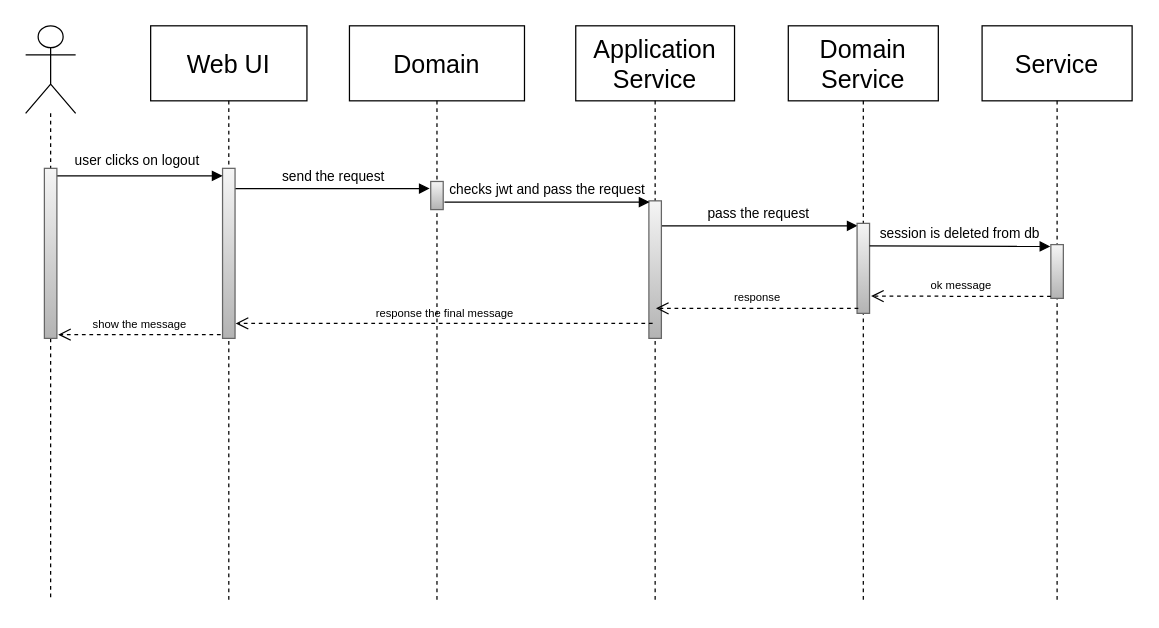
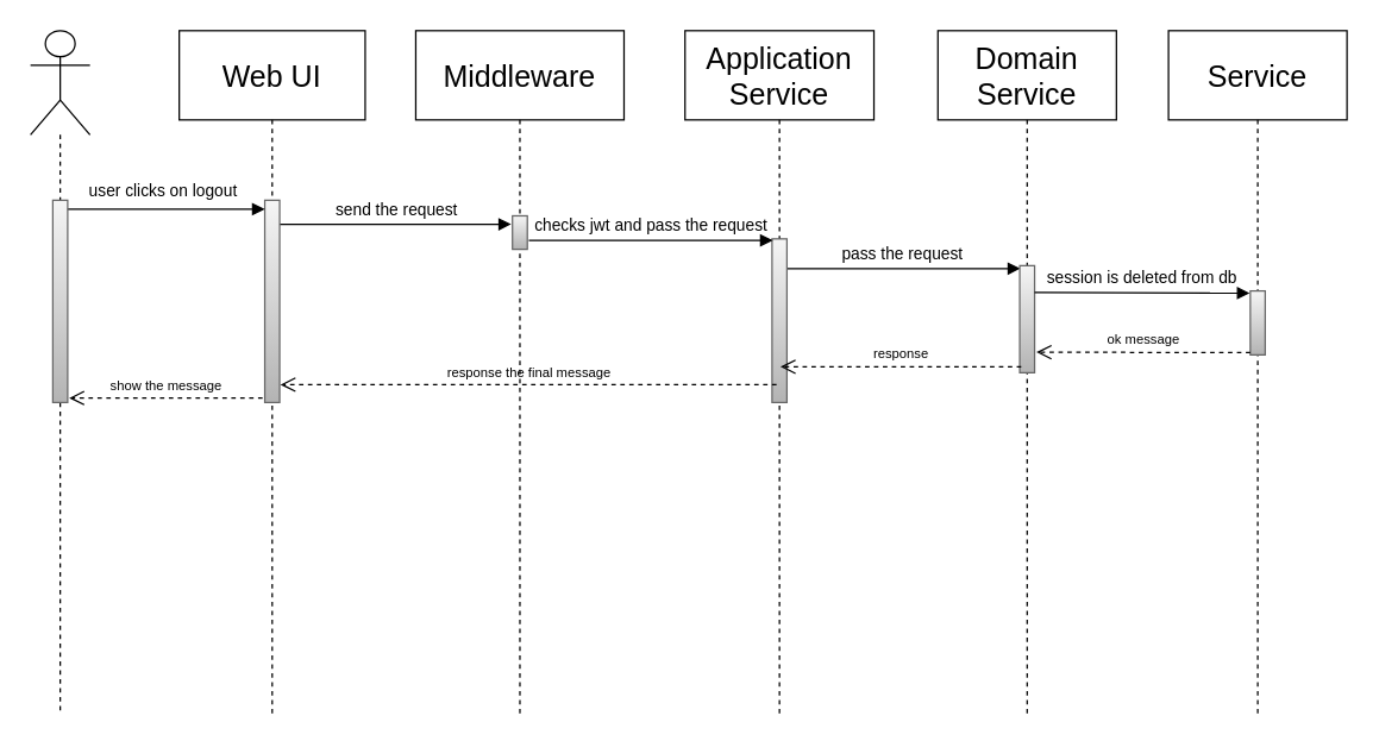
- <mxCell id="6" value="&lt;font style=&quot;&quot;&gt;&lt;font style=&quot;font-size: 20px;&quot;&gt;Domain&lt;/font&gt;&lt;br&gt;&lt;/font&gt;" style="shape=umlLifeline;perimeter=lifelinePerimeter;whiteSpace=wrap;html=1;container=1;collapsible=0;recursiveResize=0;outlineConnect=0;size=60;" parent="1" vertex="1"><mxGeometry x="279" y="20" width="140" height="460" as="geometry" /></mxCell>
+ <mxCell id="6" value="&lt;font style=&quot;&quot;&gt;&lt;font style=&quot;font-size: 20px;&quot;&gt;Middleware&lt;/font&gt;&lt;br&gt;&lt;/font&gt;" style="shape=umlLifeline;perimeter=lifelinePerimeter;whiteSpace=wrap;html=1;container=1;collapsible=0;recursiveResize=0;outlineConnect=0;size=60;" parent="1" vertex="1"><mxGeometry x="279" y="20" width="140" height="460" as="geometry" /></mxCell>
